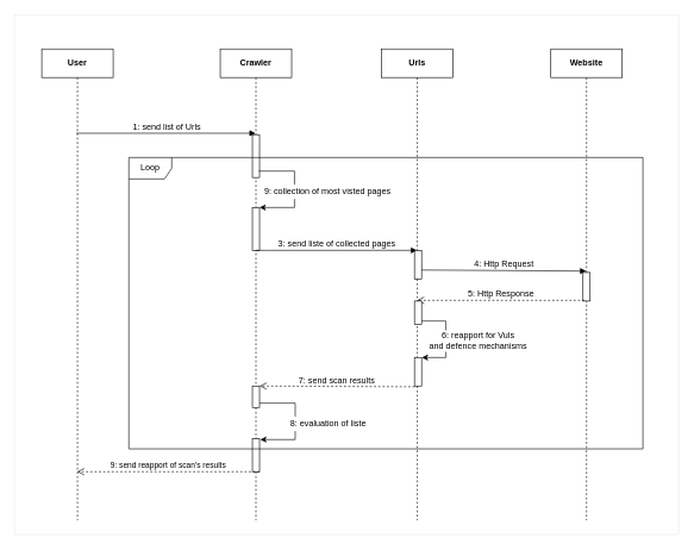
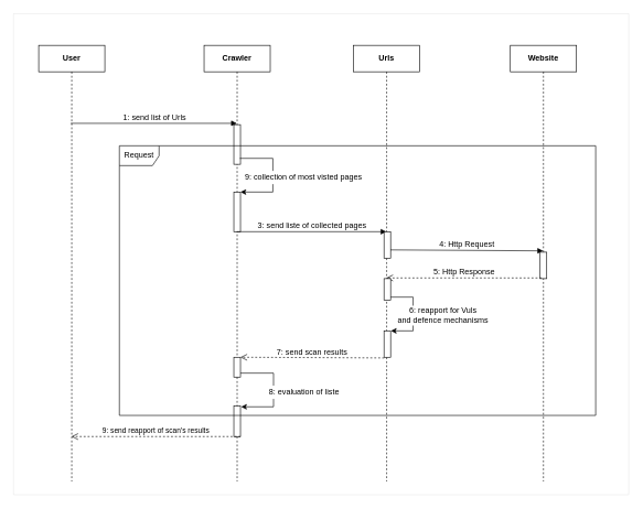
- <mxCell id="26" value="Loop" style="shape=umlFrame;whiteSpace=wrap;html=1;shadow=0;sketch=0;strokeWidth=1;fillColor=none;" vertex="1" parent="1"><mxGeometry x="180" y="220" width="720" height="408" as="geometry" /></mxCell>
+ <mxCell id="26" value="Request" style="shape=umlFrame;whiteSpace=wrap;html=1;shadow=0;sketch=0;strokeWidth=1;fillColor=none;" vertex="1" parent="1"><mxGeometry x="180" y="220" width="720" height="408" as="geometry" /></mxCell>
